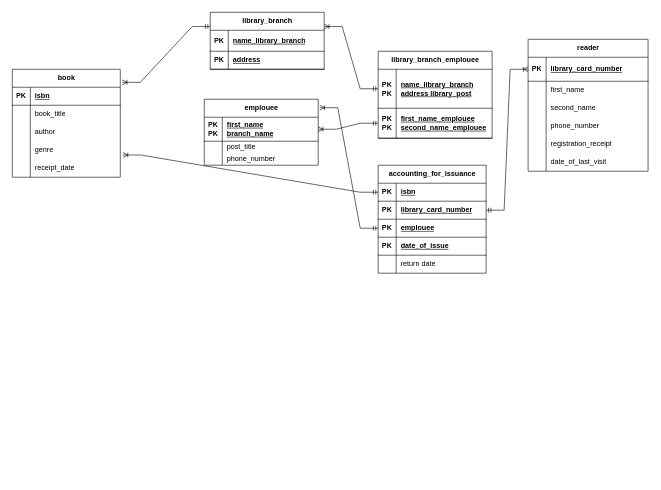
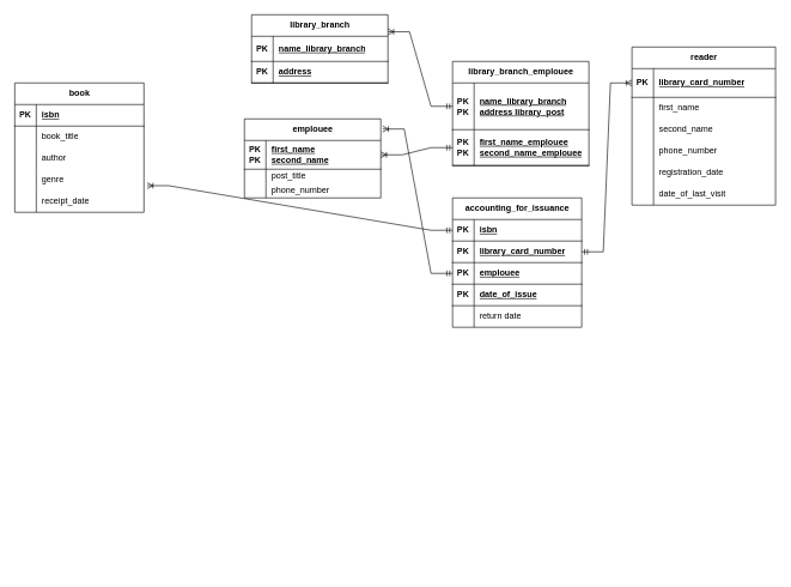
- <mxCell id="79" value="" style="edgeStyle=entityRelationEdgeStyle;fontSize=12;html=1;endArrow=ERoneToMany;startArrow=ERmandOne;rounded=0;exitX=0;exitY=0.25;exitDx=0;exitDy=0;entryX=1.018;entryY=0.121;entryDx=0;entryDy=0;entryPerimeter=0;" edge="1" parent="1" source="12" target="26"><mxGeometry width="100" height="100" relative="1" as="geometry"><mxPoint x="600" y="375" as="sourcePoint" /><mxPoint x="700" y="275" as="targetPoint" /></mxGeometry></mxCell>
- <mxCell id="5" value="first_name&lt;br&gt;branch_name" style="shape=partialRectangle;connectable=0;fillColor=none;top=0;left=0;bottom=0;right=0;align=left;spacingLeft=6;fontStyle=5;overflow=hidden;whiteSpace=wrap;html=1;" vertex="1" parent="3"><mxGeometry x="30" width="160" height="40" as="geometry"><mxRectangle width="160" height="40" as="alternateBounds" /></mxGeometry></mxCell>
+ <mxCell id="5" value="first_name&lt;br&gt;second_name" style="shape=partialRectangle;connectable=0;fillColor=none;top=0;left=0;bottom=0;right=0;align=left;spacingLeft=6;fontStyle=5;overflow=hidden;whiteSpace=wrap;html=1;" vertex="1" parent="3"><mxGeometry x="30" width="160" height="40" as="geometry"><mxRectangle width="160" height="40" as="alternateBounds" /></mxGeometry></mxCell>
- <mxCell id="57" value="registration_receipt" style="shape=partialRectangle;connectable=0;fillColor=none;top=0;left=0;bottom=0;right=0;align=left;spacingLeft=6;overflow=hidden;whiteSpace=wrap;html=1;" vertex="1" parent="55"><mxGeometry x="30" width="170" height="30" as="geometry"><mxRectangle width="170" height="30" as="alternateBounds" /></mxGeometry></mxCell>
+ <mxCell id="57" value="registration_date" style="shape=partialRectangle;connectable=0;fillColor=none;top=0;left=0;bottom=0;right=0;align=left;spacingLeft=6;overflow=hidden;whiteSpace=wrap;html=1;" vertex="1" parent="55"><mxGeometry x="30" width="170" height="30" as="geometry"><mxRectangle width="170" height="30" as="alternateBounds" /></mxGeometry></mxCell>
